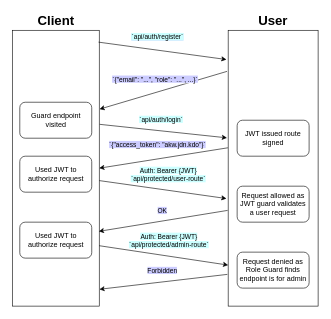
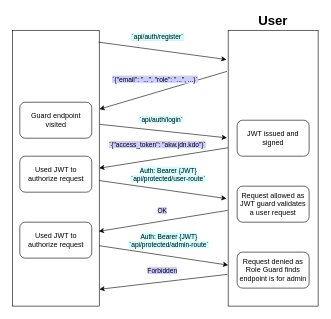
- <mxCell id="22" value="Client" style="text;html=1;strokeColor=none;fillColor=none;align=center;verticalAlign=middle;whiteSpace=wrap;rounded=0;fontStyle=1;fontSize=22;" vertex="1" parent="1"><mxGeometry x="38.75" y="20" width="107.5" height="30" as="geometry" /></mxCell>
- <mxCell id="19" value="JWT issued route signed" style="rounded=1;whiteSpace=wrap;html=1;" vertex="1" parent="1"><mxGeometry x="395" y="200" width="120" height="60" as="geometry" /></mxCell>
+ <mxCell id="19" value="JWT issued and signed" style="rounded=1;whiteSpace=wrap;html=1;" vertex="1" parent="1"><mxGeometry x="395" y="200" width="120" height="60" as="geometry" /></mxCell>
